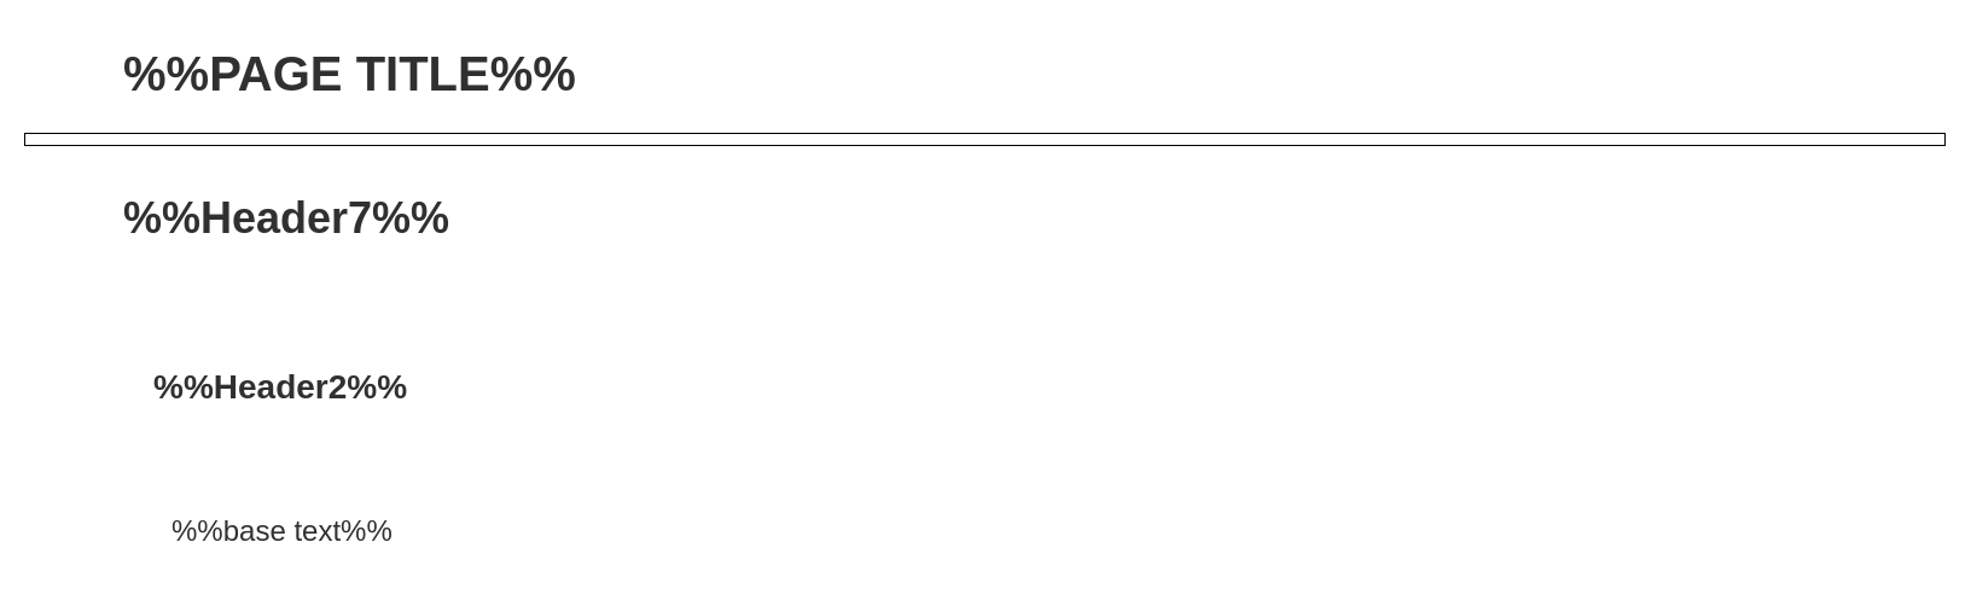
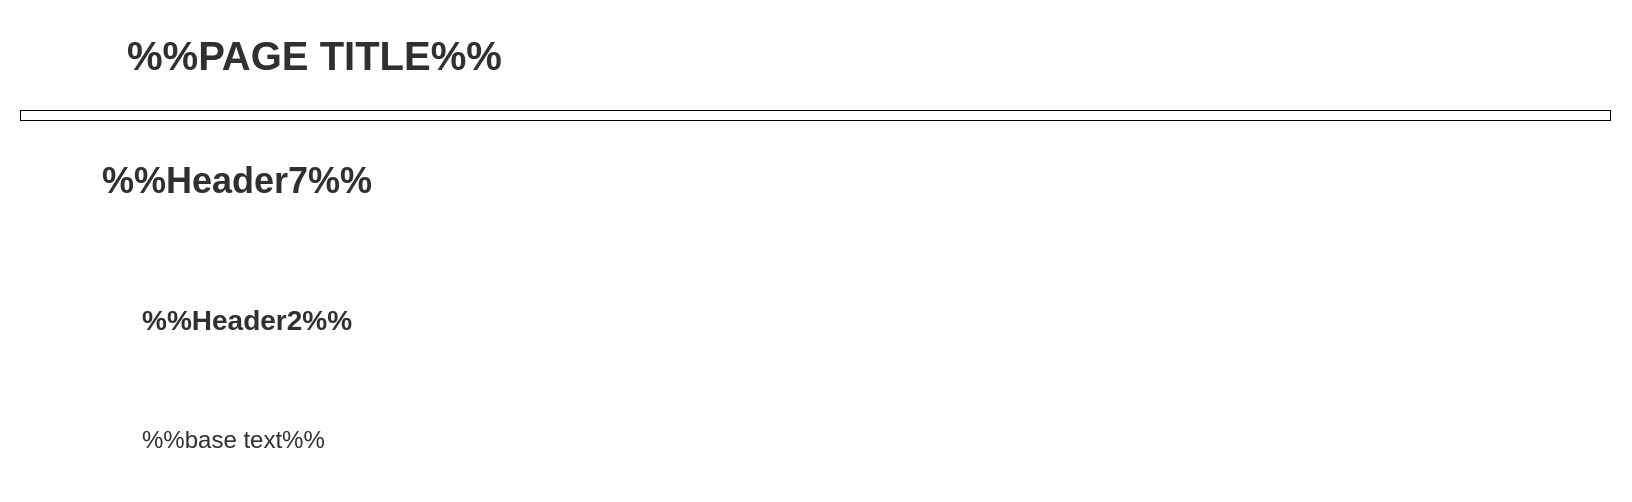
- <mxCell id="2" value="%%PAGE TITLE%%" style="text;strokeColor=none;align=left;fillColor=none;html=1;verticalAlign=middle;whiteSpace=wrap;rounded=0;fontSize=40;fontColor=#303030;fontStyle=1;fontFamily=Helvetica;" parent="1" vertex="1"><mxGeometry x="100" y="20" width="610" height="80" as="geometry" /></mxCell>
+ <mxCell id="2" value="%%PAGE TITLE%%" style="text;strokeColor=none;align=left;fillColor=none;html=1;verticalAlign=middle;whiteSpace=wrap;rounded=0;fontSize=40;fontColor=#303030;fontStyle=1;fontFamily=Helvetica;" parent="1" vertex="1"><mxGeometry x="125" y="15" width="610" height="80" as="geometry" /></mxCell>
- <mxCell id="5" value="%%Header2%%" style="text;strokeColor=none;align=left;fillColor=none;html=1;verticalAlign=middle;whiteSpace=wrap;rounded=0;fontSize=28;fontColor=#303030;fontStyle=1;fontFamily=Helvetica;" parent="1" vertex="1"><mxGeometry x="125" y="280" width="610" height="80" as="geometry" /></mxCell>
+ <mxCell id="5" value="%%Header2%%" style="text;strokeColor=none;align=left;fillColor=none;html=1;verticalAlign=middle;whiteSpace=wrap;rounded=0;fontSize=28;fontColor=#303030;fontStyle=1;fontFamily=Helvetica;" parent="1" vertex="1"><mxGeometry x="140" y="280" width="610" height="80" as="geometry" /></mxCell>
